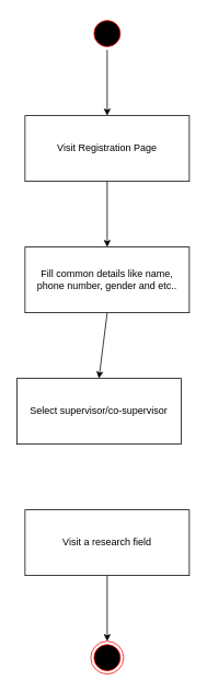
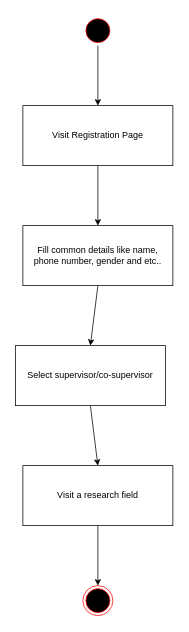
+ <mxCell id="10" value="" style="endArrow=classic;html=1;rounded=0;exitX=0.5;exitY=1;exitDx=0;exitDy=0;entryX=0.5;entryY=0;entryDx=0;entryDy=0;" parent="1" source="7" target="9" edge="1"><mxGeometry width="50" height="50" relative="1" as="geometry"><mxPoint x="370" y="580" as="sourcePoint" /><mxPoint x="370" y="660" as="targetPoint" /></mxGeometry></mxCell>
